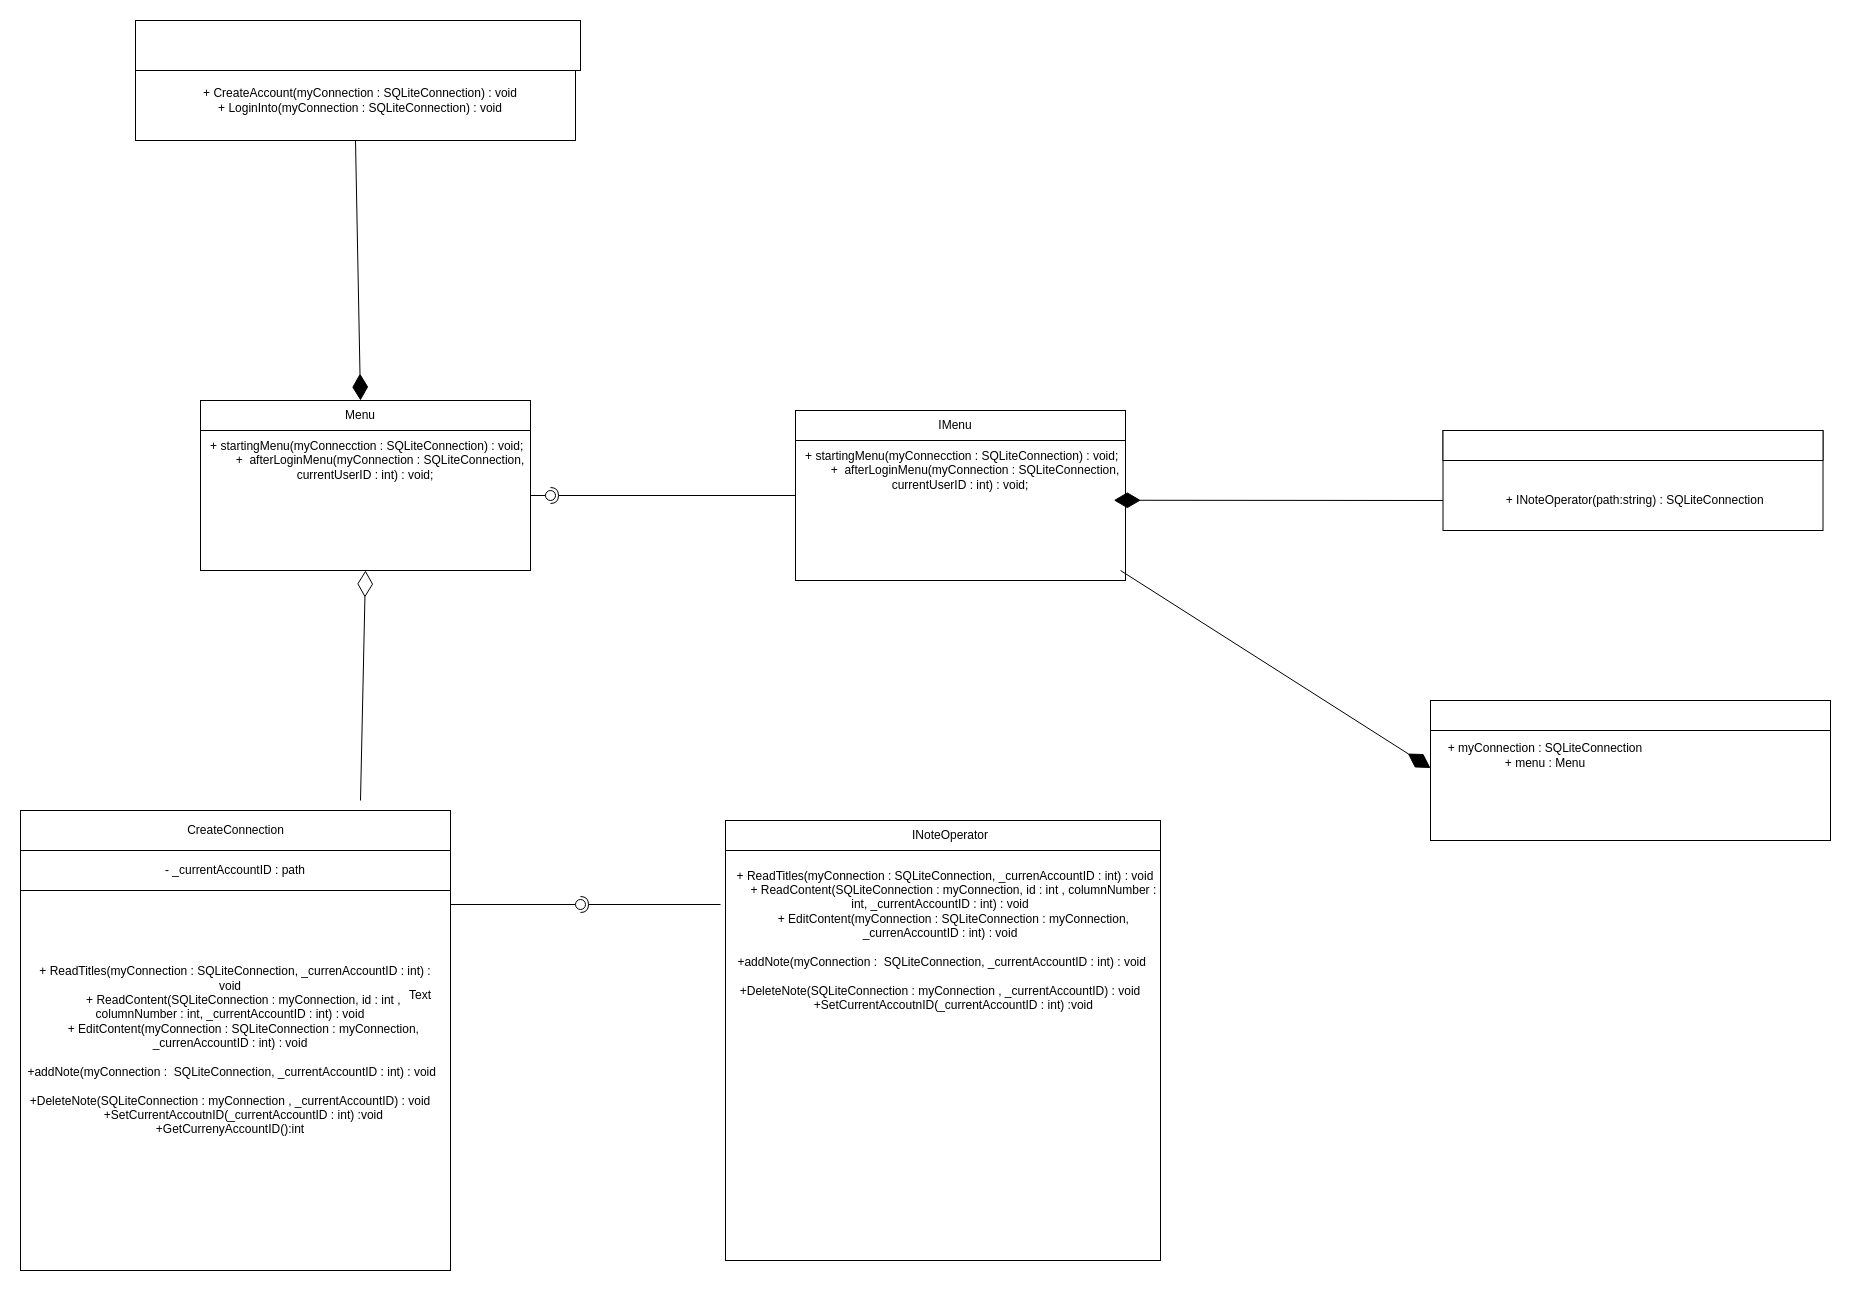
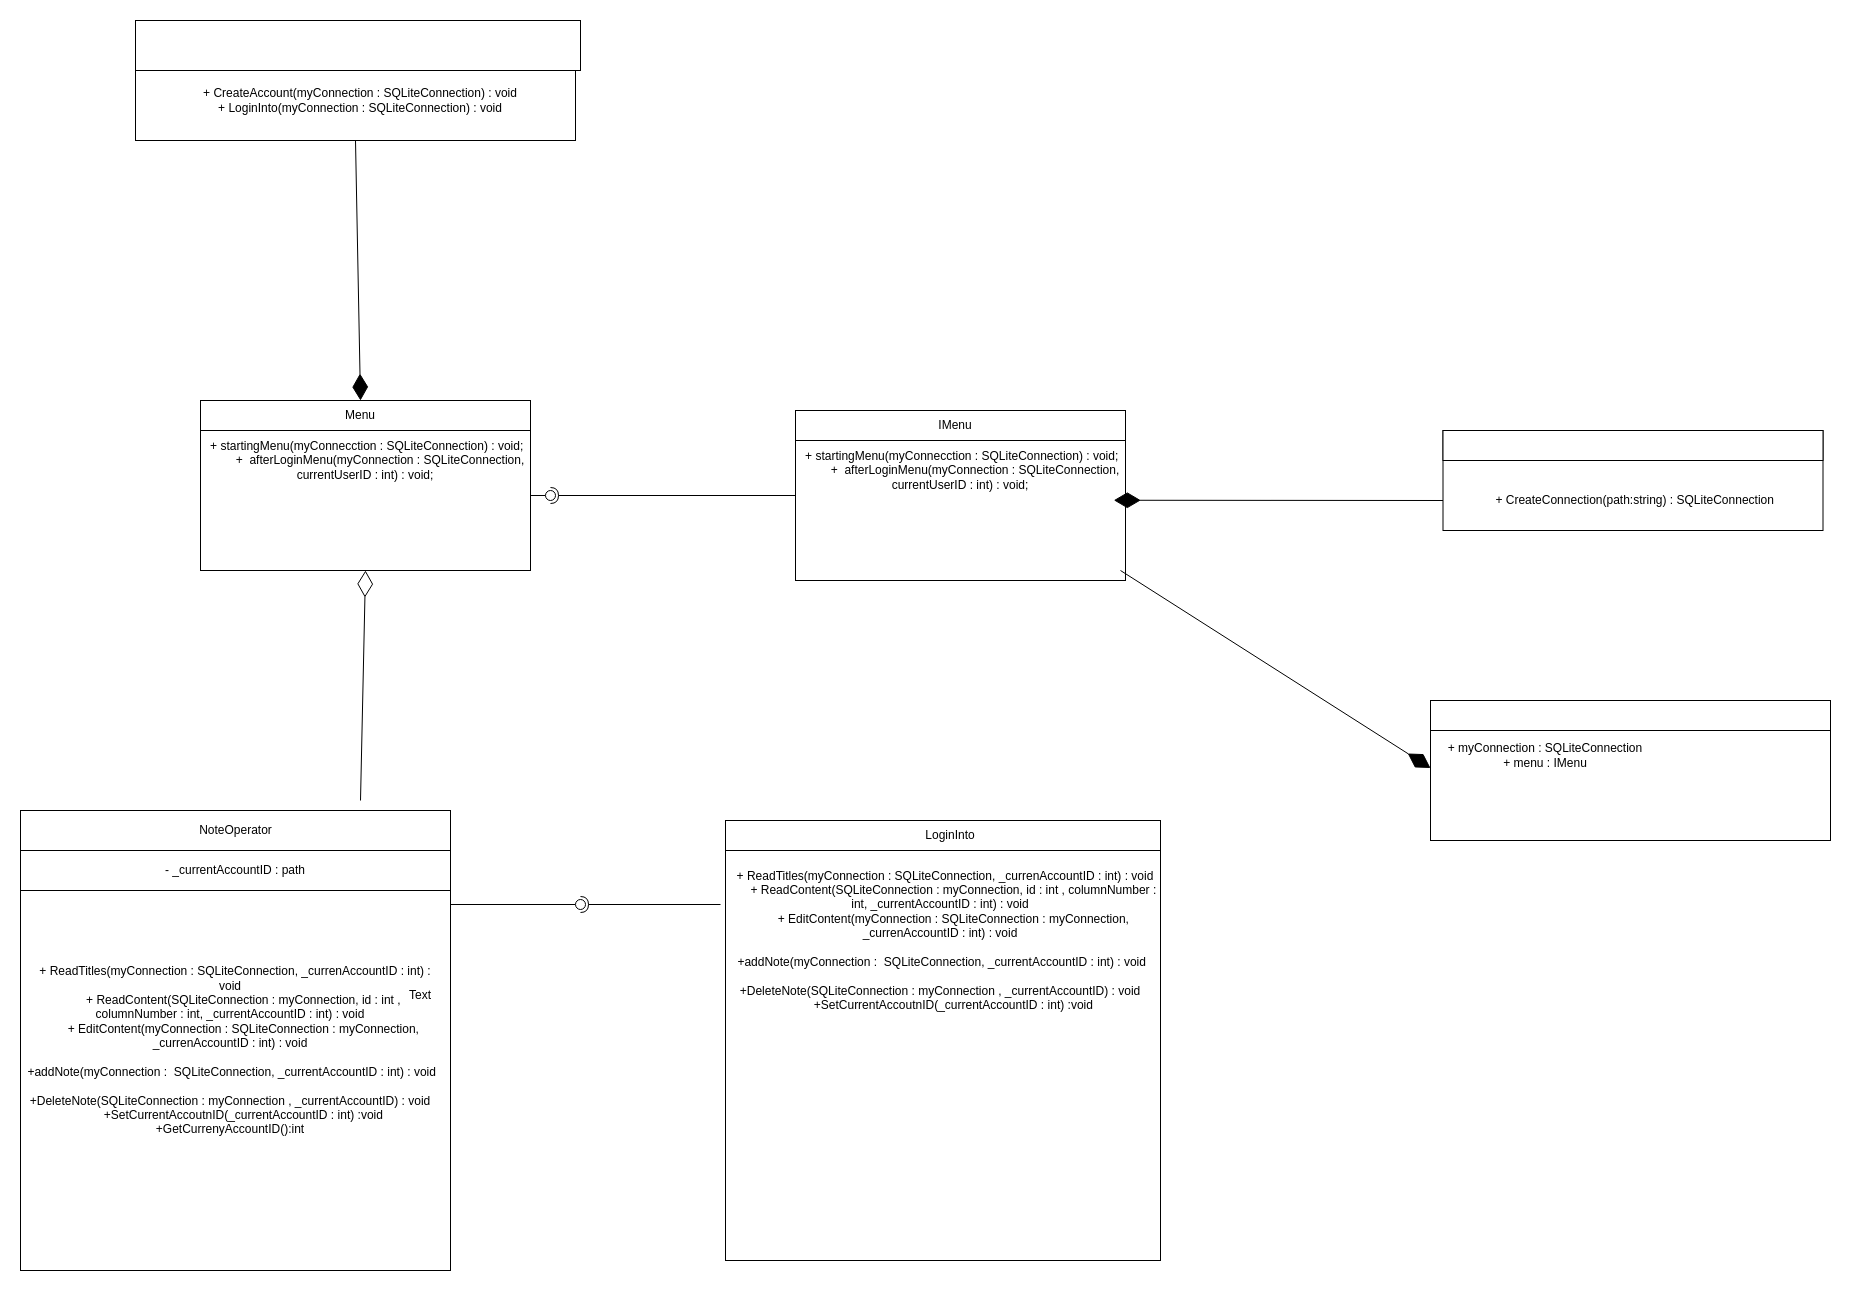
- <mxCell id="27" value="&amp;nbsp;+ INoteOperator(path:string) : SQLiteConnection" style="text;html=1;strokeColor=none;fillColor=none;align=center;verticalAlign=middle;whiteSpace=wrap;rounded=0;" vertex="1" parent="1"><mxGeometry x="1442.5" width="380" height="80" as="geometry" y="460" /></mxCell>
+ <mxCell id="27" value="&amp;nbsp;+ CreateConnection(path:string) : SQLiteConnection" style="text;html=1;strokeColor=none;fillColor=none;align=center;verticalAlign=middle;whiteSpace=wrap;rounded=0;" vertex="1" parent="1"><mxGeometry x="1442.5" width="380" height="80" as="geometry" y="460" /></mxCell>
- <mxCell id="33" value="+ myConnection : SQLiteConnection&lt;br&gt;+ menu : Menu" style="text;html=1;strokeColor=none;fillColor=none;align=center;verticalAlign=middle;whiteSpace=wrap;rounded=0;" vertex="1" parent="1"><mxGeometry x="1430" y="730" width="230" height="50" as="geometry" /></mxCell>
+ <mxCell id="33" value="+ myConnection : SQLiteConnection&lt;br&gt;+ menu : IMenu" style="text;html=1;strokeColor=none;fillColor=none;align=center;verticalAlign=middle;whiteSpace=wrap;rounded=0;" vertex="1" parent="1"><mxGeometry x="1430" y="730" width="230" height="50" as="geometry" /></mxCell>
- <mxCell id="14" value="CreateConnection" style="html=1;" vertex="1" parent="1"><mxGeometry x="20" y="810" width="430" height="40" as="geometry" /></mxCell>
+ <mxCell id="14" value="NoteOperator" style="html=1;" vertex="1" parent="1"><mxGeometry x="20" y="810" width="430" height="40" as="geometry" /></mxCell>
- <mxCell id="18" value="INoteOperator" style="text;html=1;strokeColor=none;fillColor=none;align=center;verticalAlign=middle;whiteSpace=wrap;rounded=0;" vertex="1" parent="1"><mxGeometry x="840" y="820" width="220" height="30" as="geometry" /></mxCell>
+ <mxCell id="18" value="LoginInto" style="text;html=1;strokeColor=none;fillColor=none;align=center;verticalAlign=middle;whiteSpace=wrap;rounded=0;" vertex="1" parent="1"><mxGeometry x="840" y="820" width="220" height="30" as="geometry" /></mxCell>
